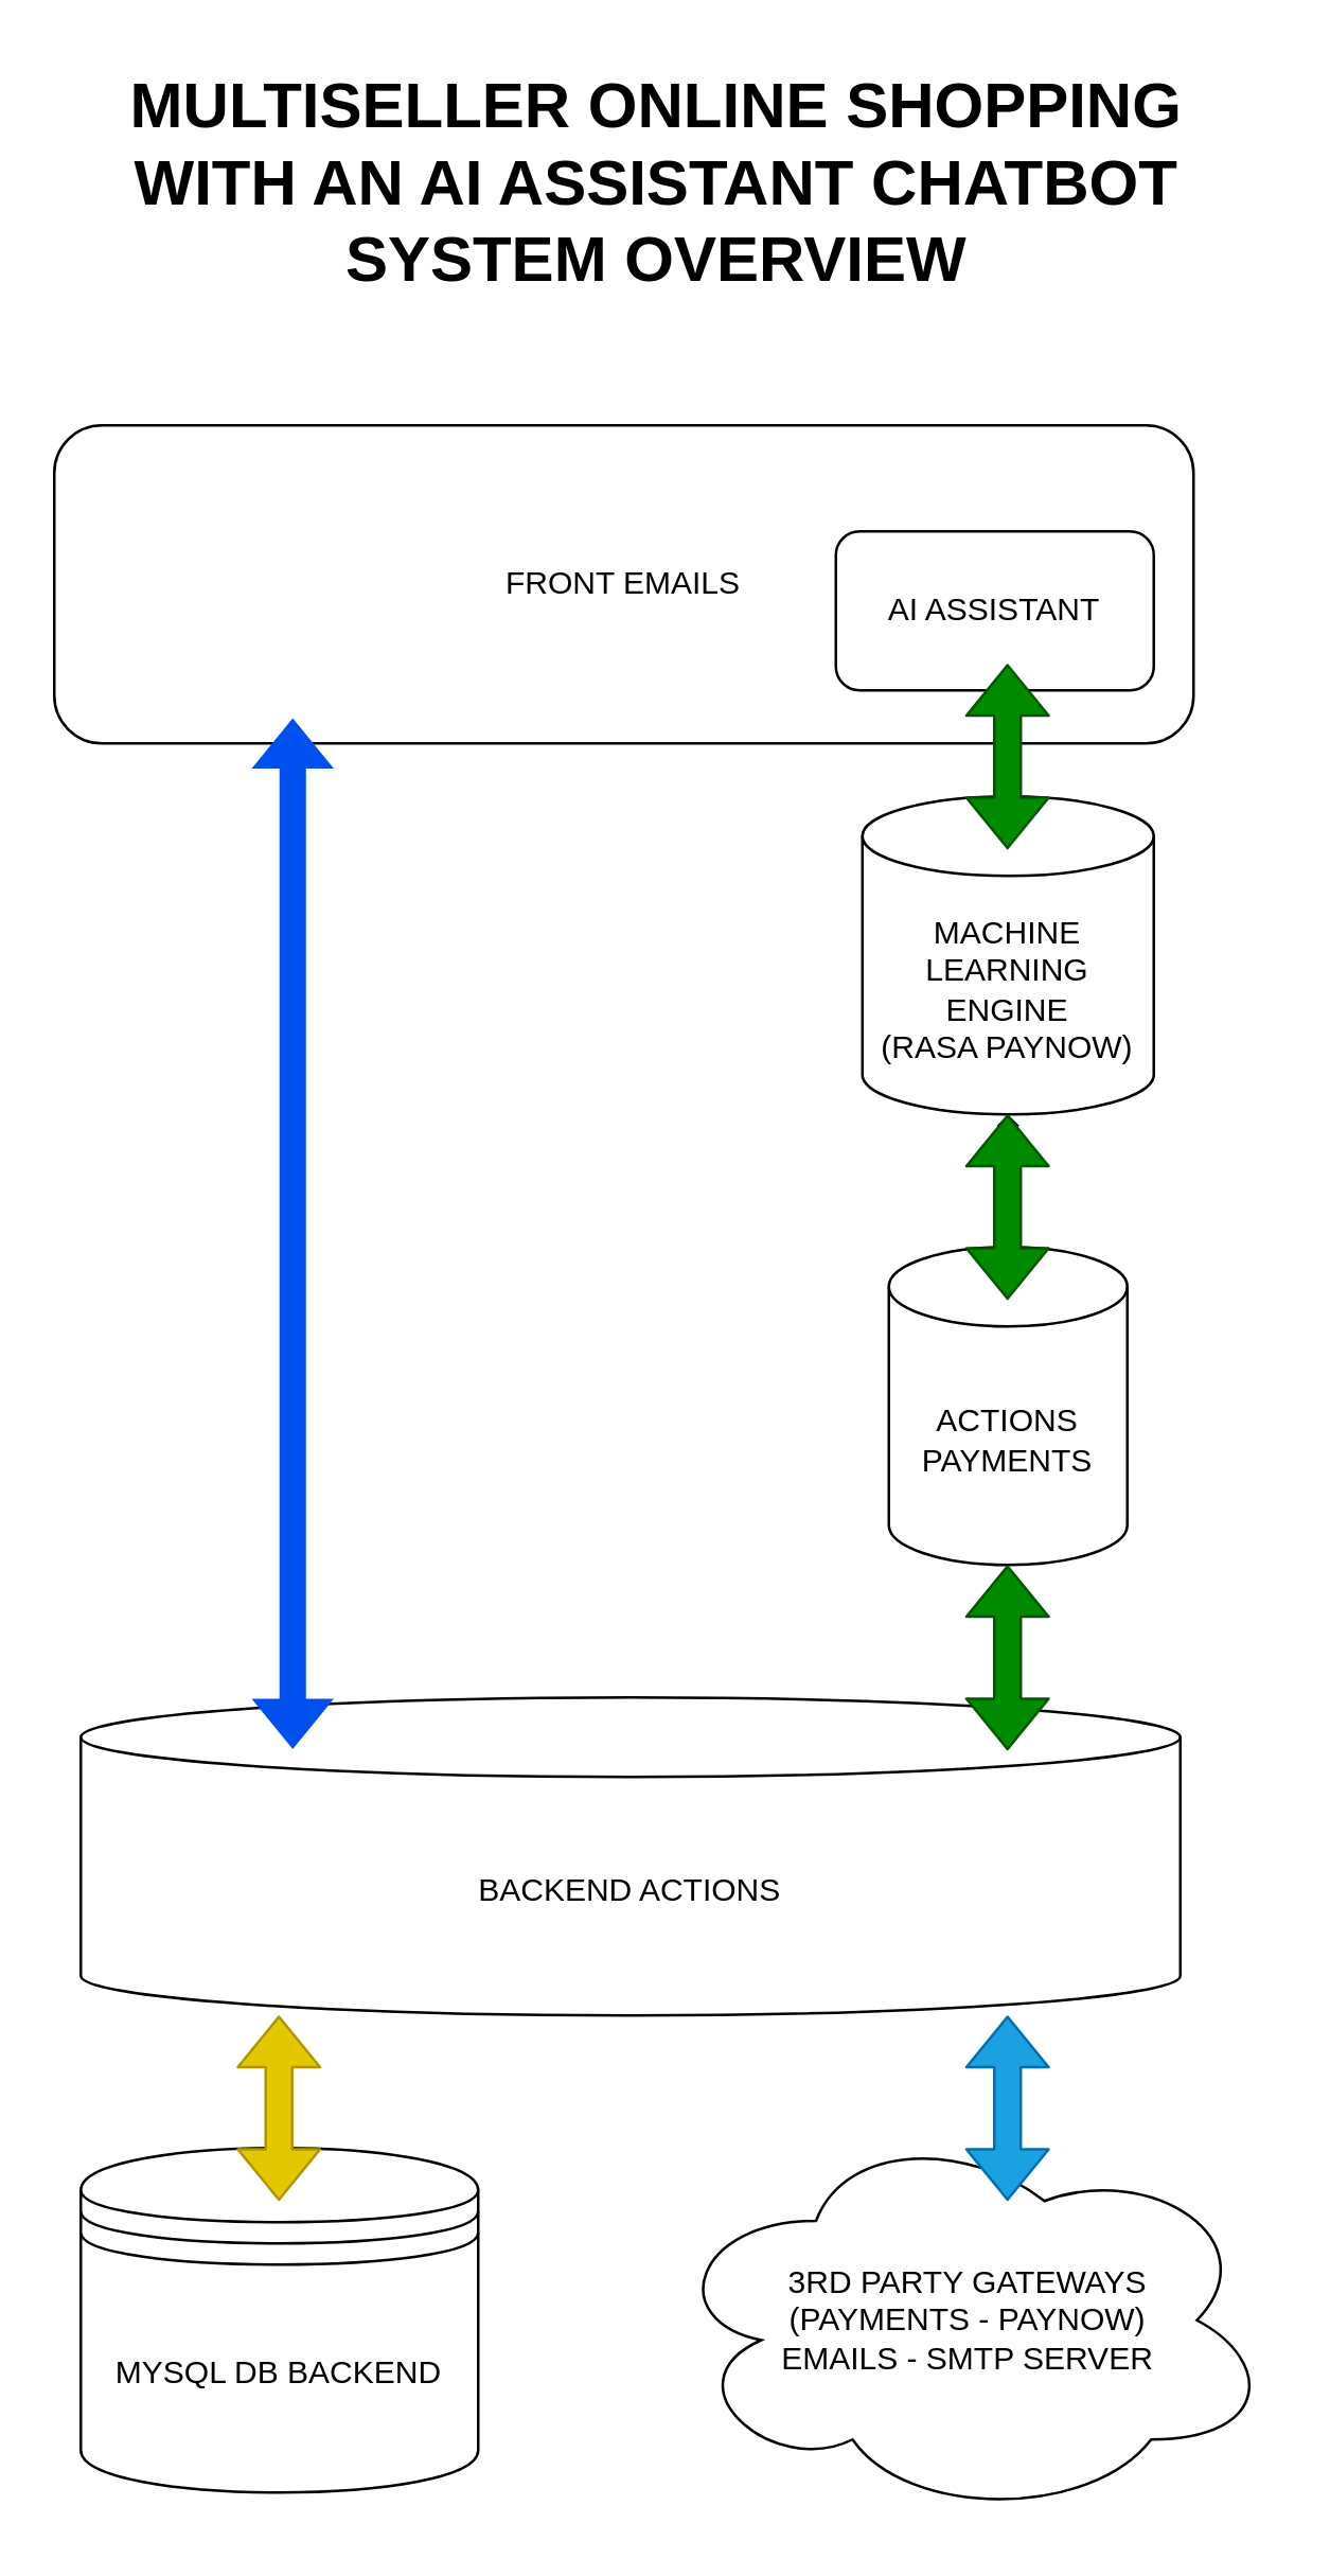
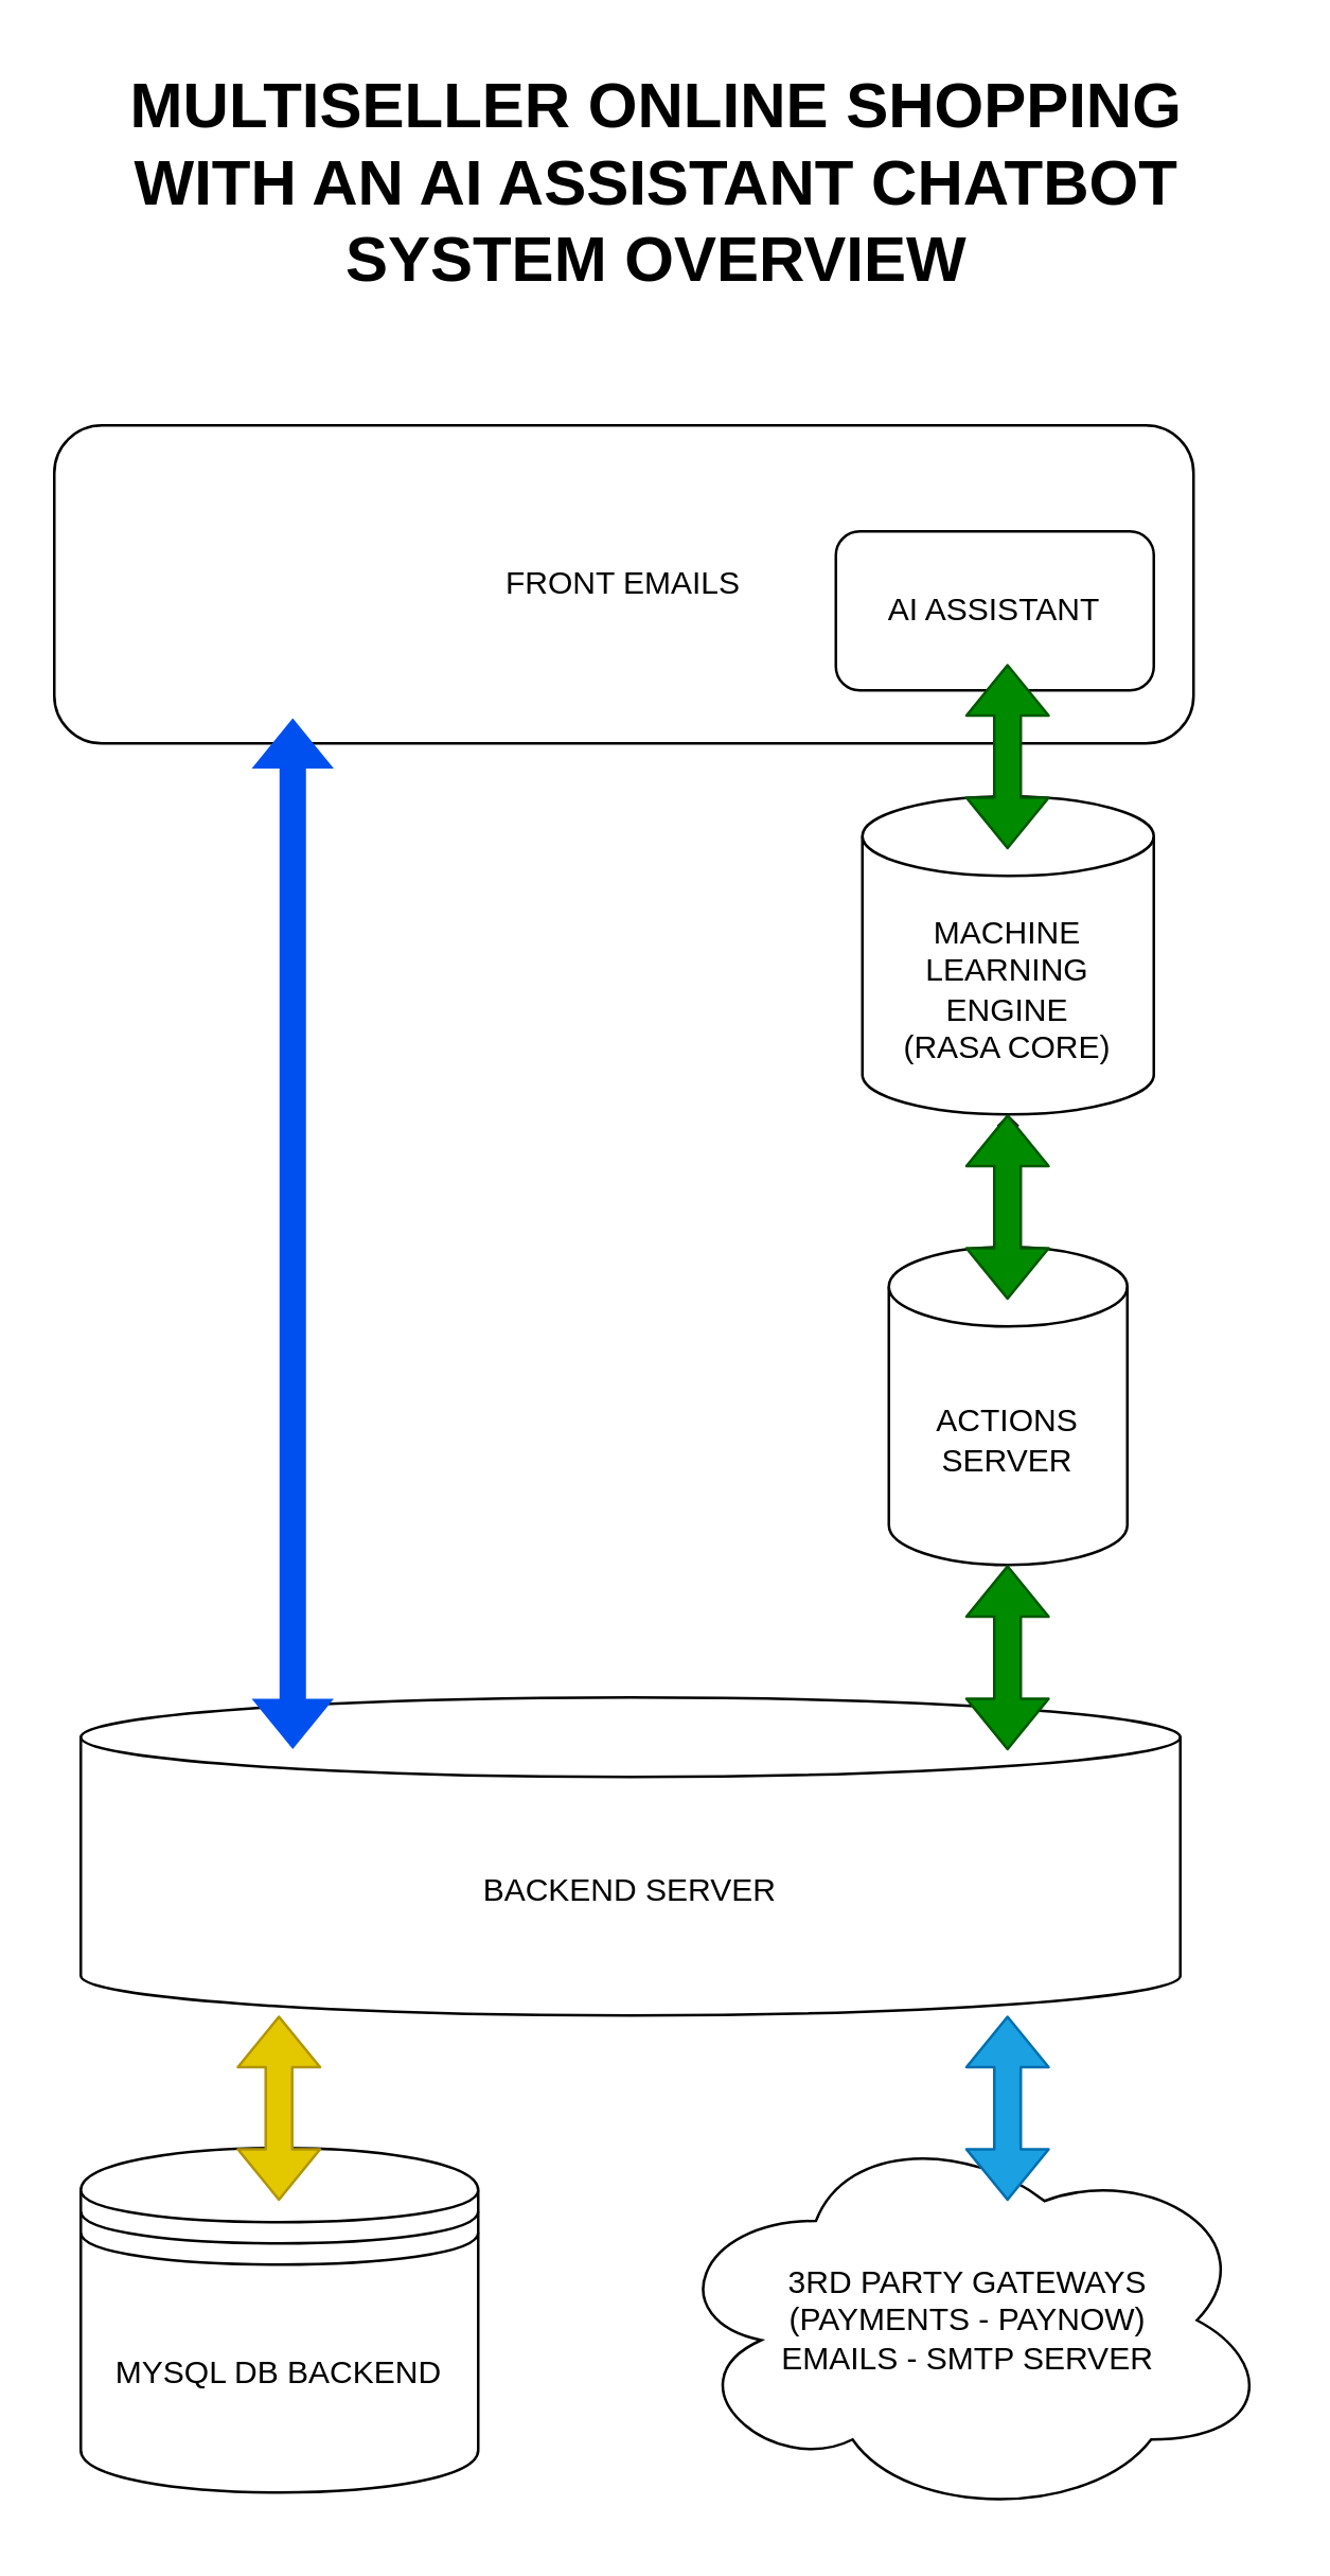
- <mxCell id="4" value="&lt;span&gt;MACHINE LEARNING ENGINE&lt;/span&gt;&lt;br&gt;&lt;span&gt;(RASA PAYNOW)&lt;/span&gt;" style="shape=cylinder3;whiteSpace=wrap;html=1;boundedLbl=1;backgroundOutline=1;size=15;" parent="1" vertex="1"><mxGeometry x="325" y="300" width="110" height="120" as="geometry" /></mxCell>
+ <mxCell id="4" value="&lt;span&gt;MACHINE LEARNING ENGINE&lt;/span&gt;&lt;br&gt;&lt;span&gt;(RASA CORE)&lt;/span&gt;" style="shape=cylinder3;whiteSpace=wrap;html=1;boundedLbl=1;backgroundOutline=1;size=15;" parent="1" vertex="1"><mxGeometry x="325" y="300" width="110" height="120" as="geometry" /></mxCell>
- <mxCell id="6" value="&lt;span&gt;ACTIONS PAYMENTS&lt;/span&gt;" style="shape=cylinder3;whiteSpace=wrap;html=1;boundedLbl=1;backgroundOutline=1;size=15;" parent="1" vertex="1"><mxGeometry x="335" y="470" width="90" height="120" as="geometry" /></mxCell>
+ <mxCell id="6" value="&lt;span&gt;ACTIONS SERVER&lt;/span&gt;" style="shape=cylinder3;whiteSpace=wrap;html=1;boundedLbl=1;backgroundOutline=1;size=15;" parent="1" vertex="1"><mxGeometry x="335" y="470" width="90" height="120" as="geometry" /></mxCell>
- <mxCell id="7" value="BACKEND ACTIONS" style="shape=cylinder3;whiteSpace=wrap;html=1;boundedLbl=1;backgroundOutline=1;size=15;" parent="1" vertex="1"><mxGeometry x="30" y="640" width="415" height="120" as="geometry" /></mxCell>
+ <mxCell id="7" value="BACKEND SERVER" style="shape=cylinder3;whiteSpace=wrap;html=1;boundedLbl=1;backgroundOutline=1;size=15;" parent="1" vertex="1"><mxGeometry x="30" y="640" width="415" height="120" as="geometry" /></mxCell>
